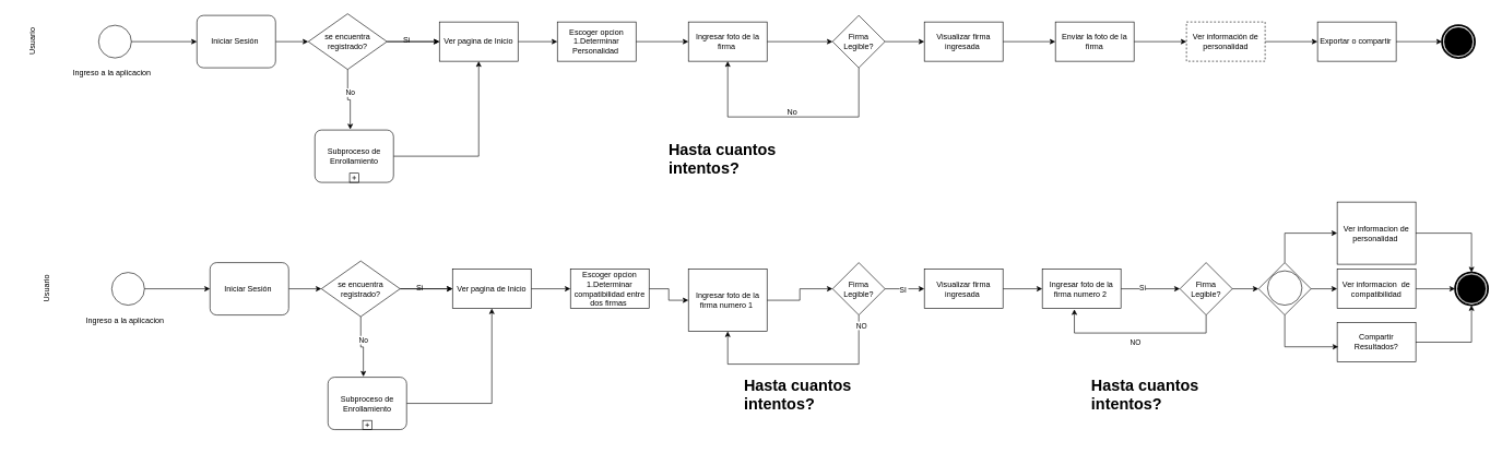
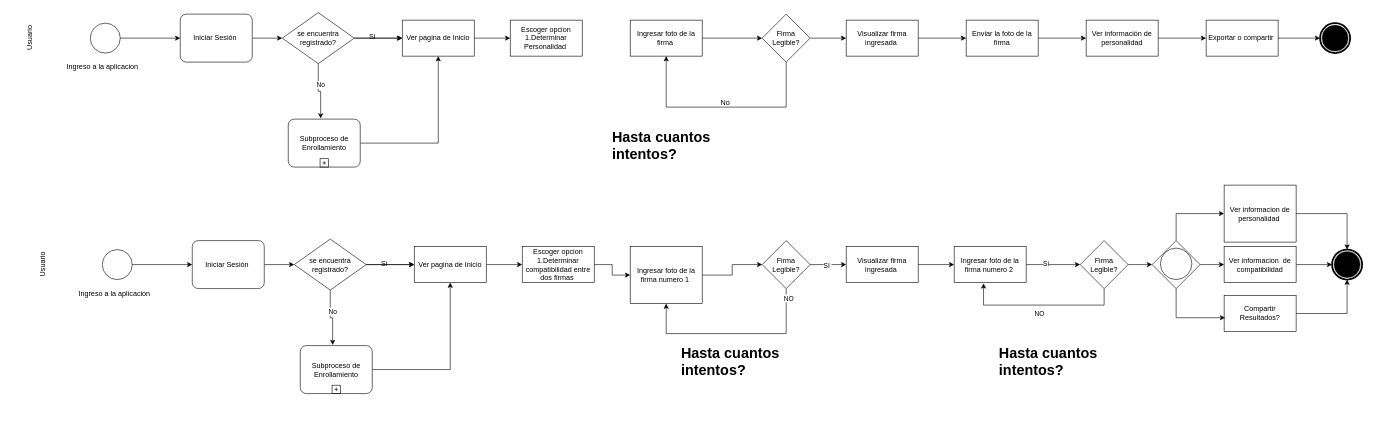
- <mxCell id="18" value="" style="edgeStyle=orthogonalEdgeStyle;rounded=0;orthogonalLoop=1;jettySize=auto;html=1;" edge="1" parent="1" source="19" target="21"><mxGeometry relative="1" as="geometry" /></mxCell>
- <mxCell id="32" value="Ver información de personalidad" style="whiteSpace=wrap;html=1;dashed=1;" vertex="1" parent="1"><mxGeometry x="1810" y="33" width="120" height="60" as="geometry" /></mxCell>
+ <mxCell id="32" value="Ver información de personalidad" style="whiteSpace=wrap;html=1;" vertex="1" parent="1"><mxGeometry x="1810" y="33" width="120" height="60" as="geometry" /></mxCell>
